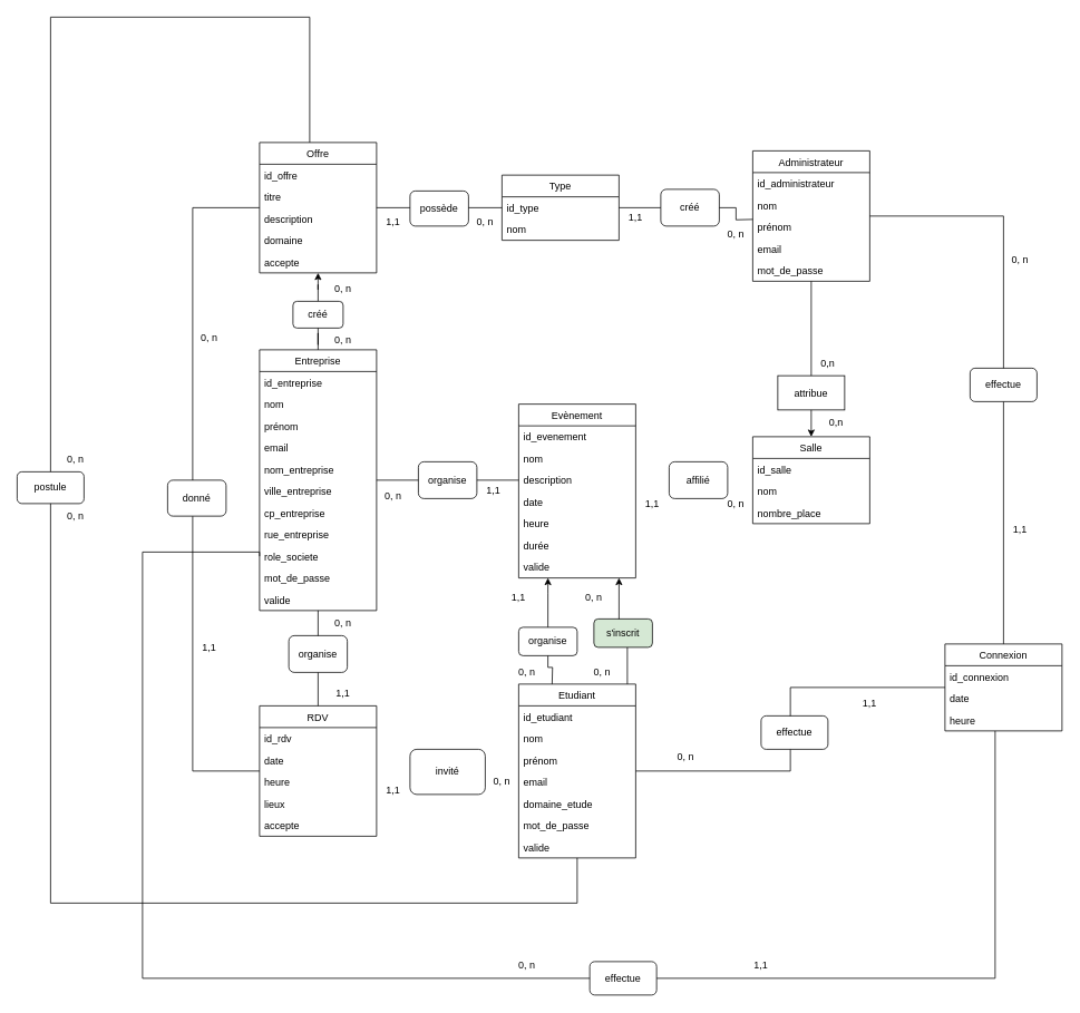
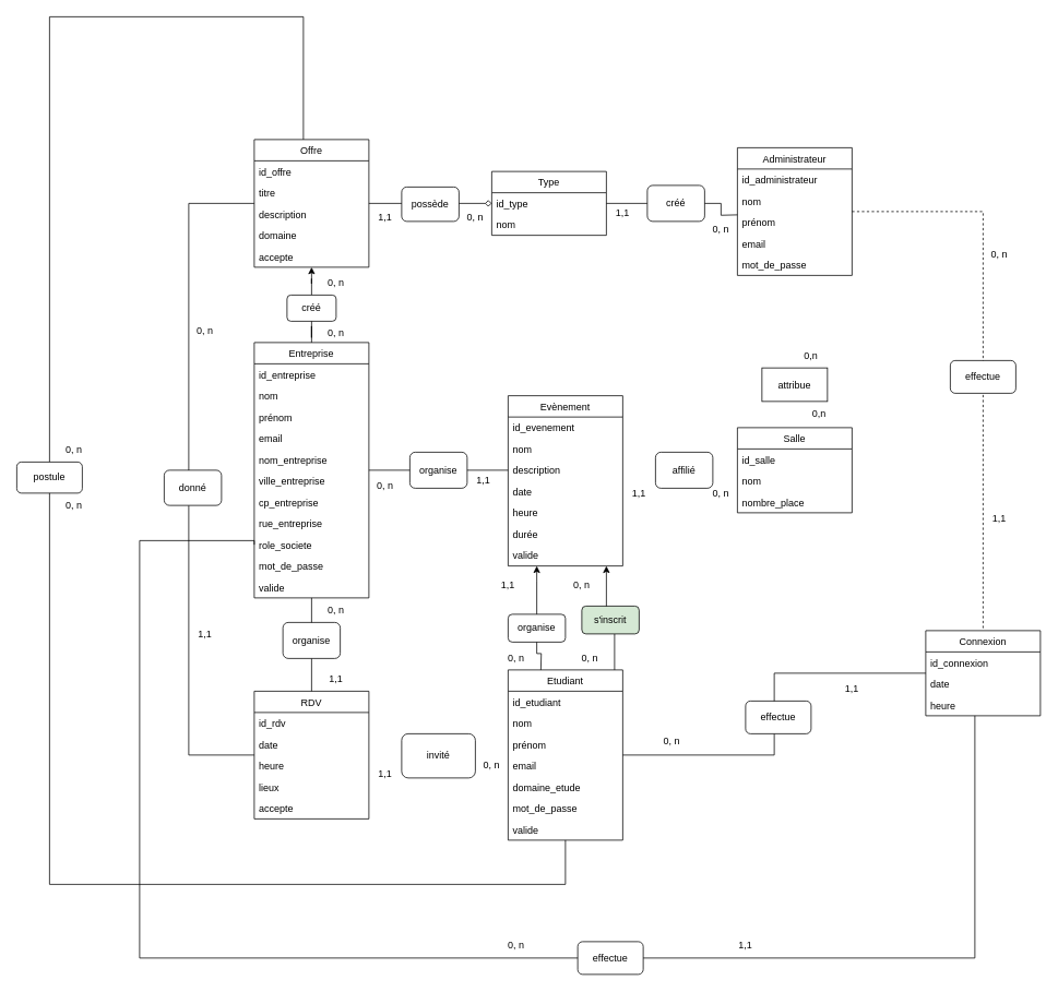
- <mxCell id="49" style="edgeStyle=orthogonalEdgeStyle;rounded=0;orthogonalLoop=1;jettySize=auto;html=1;endArrow=none;endFill=0;" edge="1" parent="1" source="51" target="57"><mxGeometry relative="1" as="geometry" /></mxCell>
+ <mxCell id="49" style="edgeStyle=orthogonalEdgeStyle;rounded=0;orthogonalLoop=1;jettySize=auto;html=1;endArrow=diamond;endFill=0;" edge="1" parent="1" source="51" target="57"><mxGeometry relative="1" as="geometry" /></mxCell>
- <mxCell id="38" style="edgeStyle=orthogonalEdgeStyle;rounded=0;orthogonalLoop=1;jettySize=auto;html=1;endArrow=none;endFill=0;" edge="1" parent="1" source="39" target="66"><mxGeometry relative="1" as="geometry" /></mxCell>
+ <mxCell id="38" style="edgeStyle=orthogonalEdgeStyle;rounded=0;orthogonalLoop=1;jettySize=auto;html=1;endArrow=none;endFill=0;dashed=1;" edge="1" parent="1" source="39" target="66"><mxGeometry relative="1" as="geometry" /></mxCell>
- <mxCell id="37" style="edgeStyle=orthogonalEdgeStyle;rounded=0;orthogonalLoop=1;jettySize=auto;html=1;" edge="1" parent="1" source="39" target="45"><mxGeometry relative="1" as="geometry" /></mxCell>
